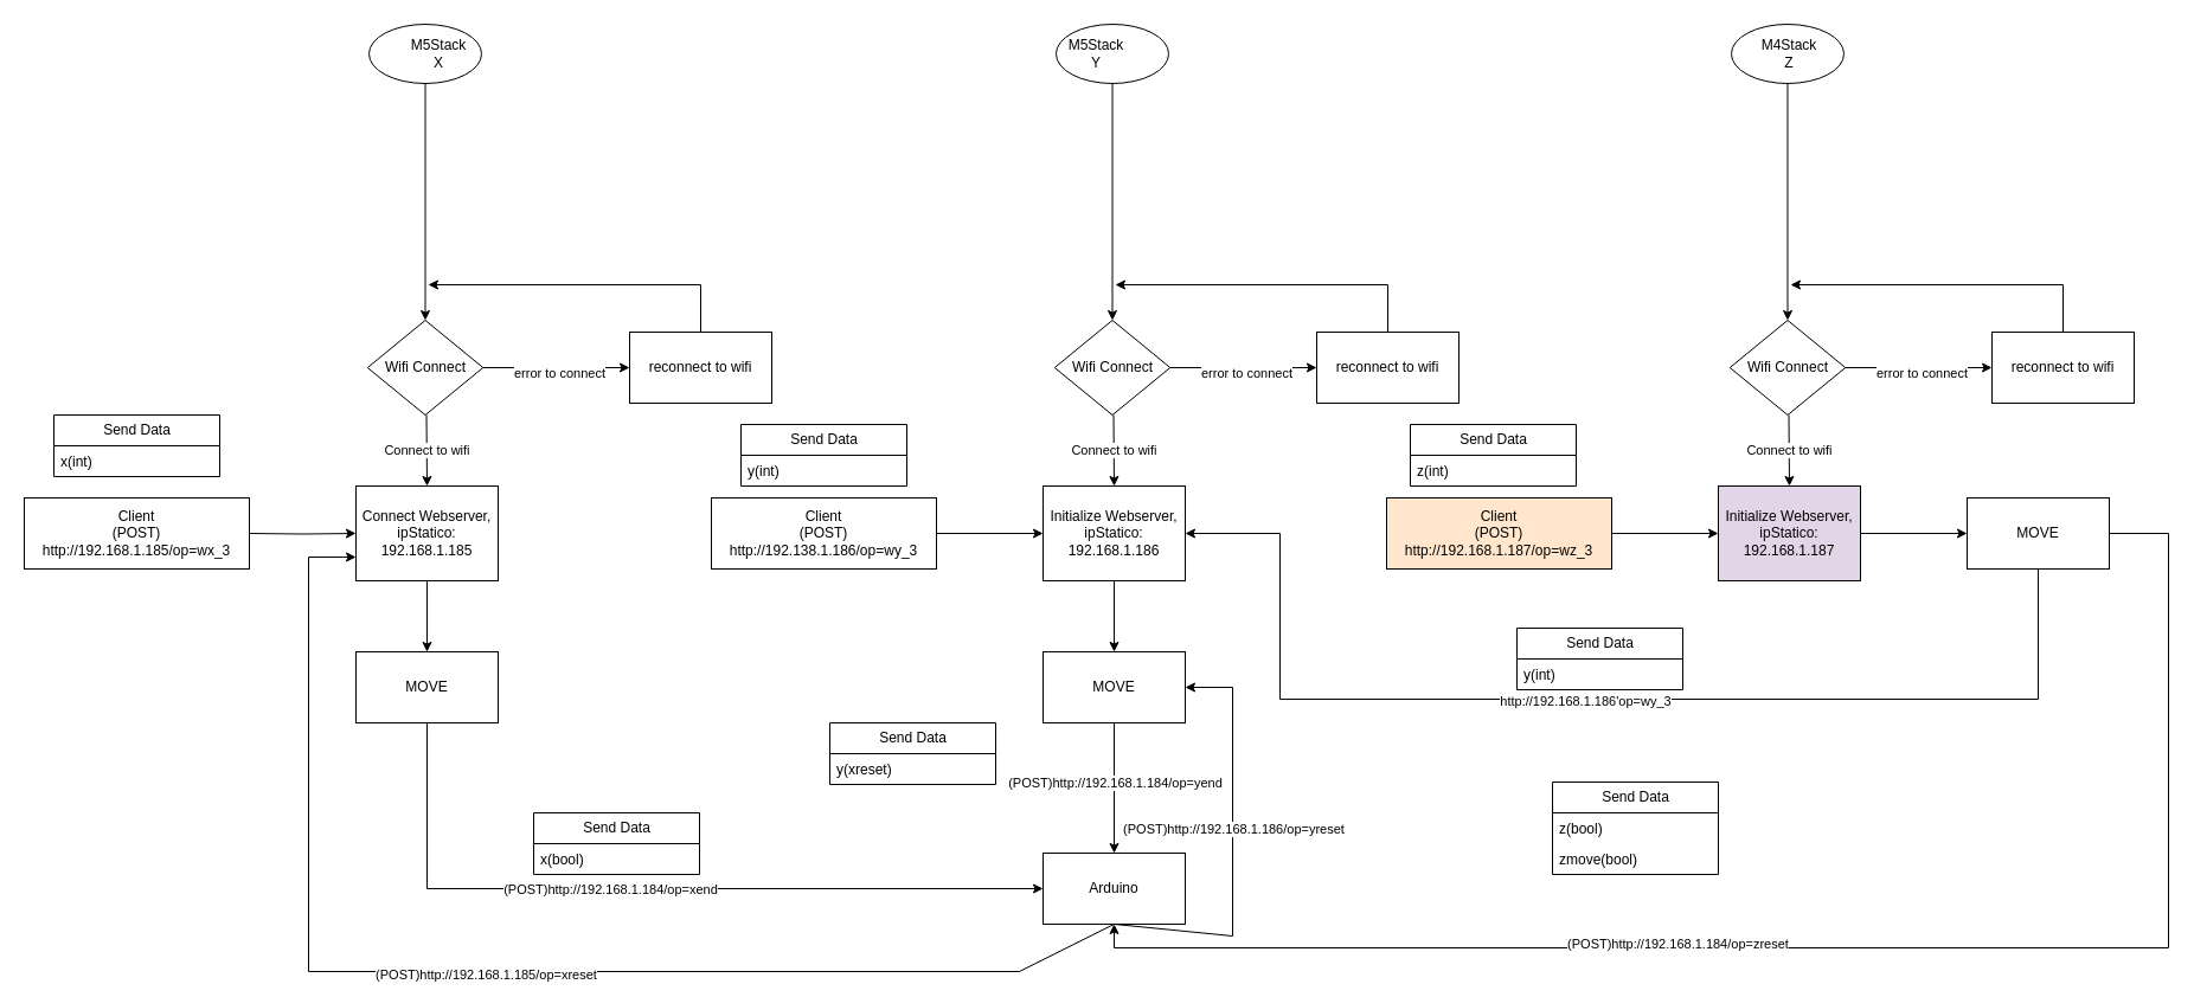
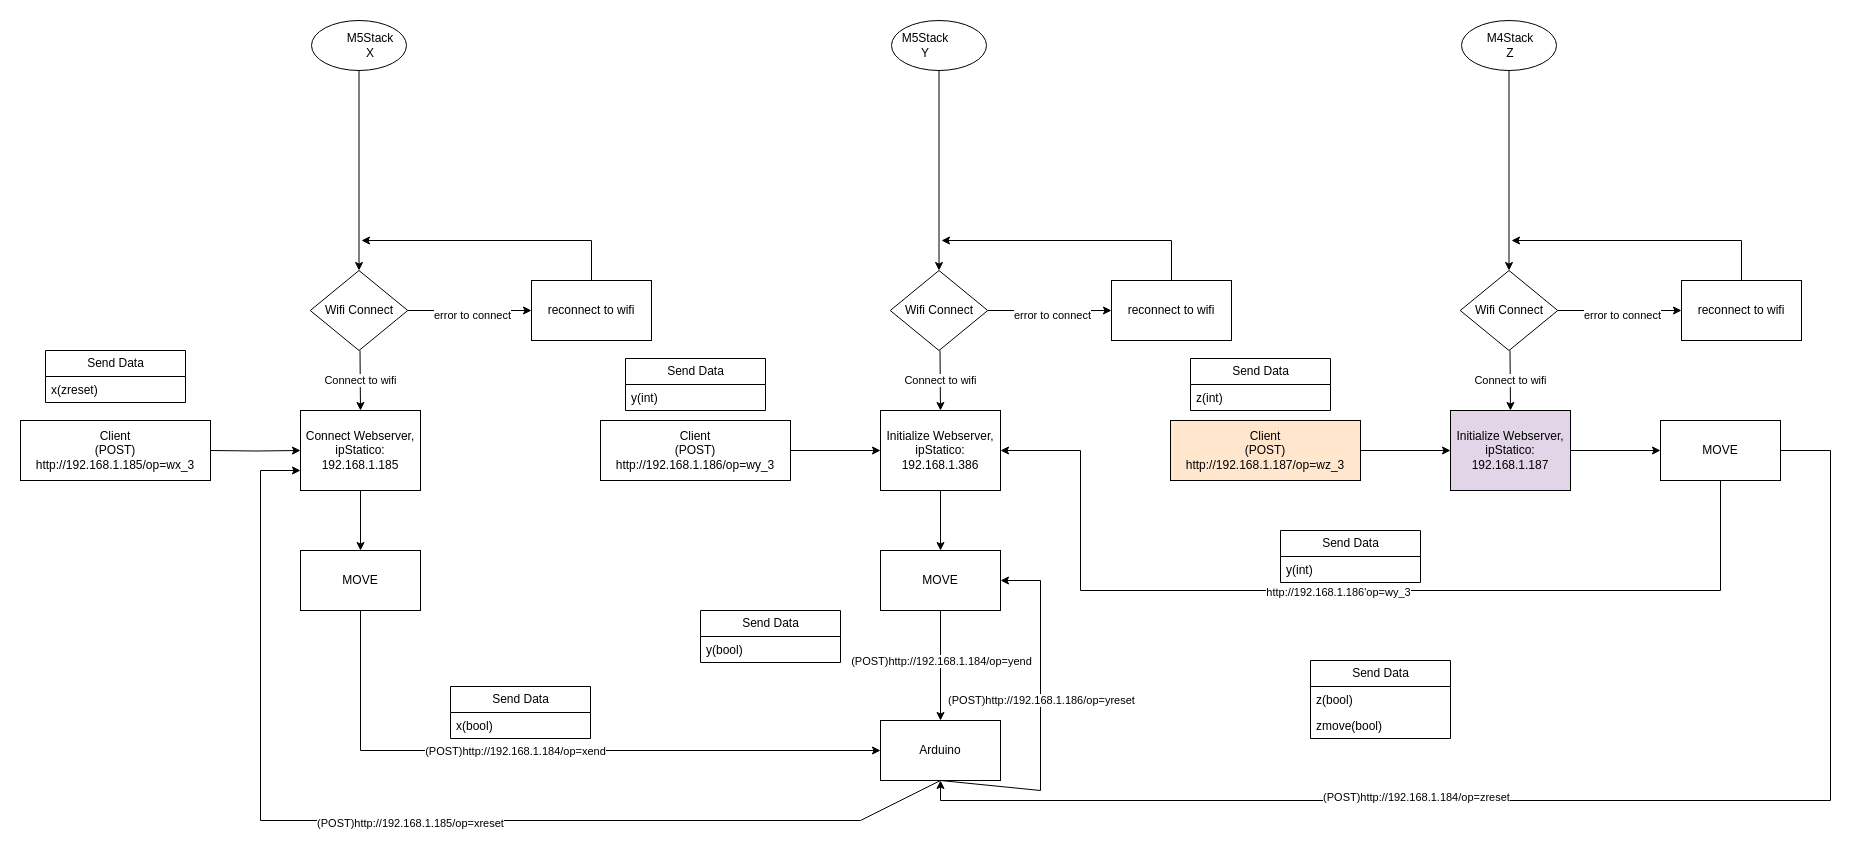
- <mxCell id="55" value="x(int)" style="text;strokeColor=none;fillColor=none;align=left;verticalAlign=top;spacingLeft=4;spacingRight=4;overflow=hidden;rotatable=0;points=[[0,0.5],[1,0.5]];portConstraint=eastwest;whiteSpace=wrap;html=1;" vertex="1" parent="54"><mxGeometry y="26" width="140" height="26" as="geometry" /></mxCell>
+ <mxCell id="55" value="x(zreset)" style="text;strokeColor=none;fillColor=none;align=left;verticalAlign=top;spacingLeft=4;spacingRight=4;overflow=hidden;rotatable=0;points=[[0,0.5],[1,0.5]];portConstraint=eastwest;whiteSpace=wrap;html=1;" vertex="1" parent="54"><mxGeometry y="26" width="140" height="26" as="geometry" /></mxCell>
- <mxCell id="47" value="&lt;div&gt;Client&lt;/div&gt;&lt;div&gt;(POST)&lt;br&gt;&lt;/div&gt;&lt;div&gt;http://192.138.1.186/op=wy_3&lt;/div&gt;" style="rounded=0;whiteSpace=wrap;html=1;" vertex="1" parent="1"><mxGeometry x="600" y="420" width="190" height="60" as="geometry" /></mxCell>
+ <mxCell id="47" value="&lt;div&gt;Client&lt;/div&gt;&lt;div&gt;(POST)&lt;br&gt;&lt;/div&gt;&lt;div&gt;http://192.168.1.186/op=wy_3&lt;/div&gt;" style="rounded=0;whiteSpace=wrap;html=1;" vertex="1" parent="1"><mxGeometry x="600" y="420" width="190" height="60" as="geometry" /></mxCell>
- <mxCell id="14" value="&lt;div&gt;Initialize Webserver,&lt;/div&gt;&lt;div&gt;ipStatico:&lt;/div&gt;&lt;div&gt;192.168.1.186&lt;/div&gt;" style="rounded=0;whiteSpace=wrap;html=1;" vertex="1" parent="1"><mxGeometry x="880" y="410" width="120" height="80" as="geometry" /></mxCell>
+ <mxCell id="14" value="&lt;div&gt;Initialize Webserver,&lt;/div&gt;&lt;div&gt;ipStatico:&lt;/div&gt;&lt;div&gt;192.168.1.386&lt;/div&gt;" style="rounded=0;whiteSpace=wrap;html=1;" vertex="1" parent="1"><mxGeometry x="880" y="410" width="120" height="80" as="geometry" /></mxCell>
- <mxCell id="61" value="y(xreset)" style="text;strokeColor=none;fillColor=none;align=left;verticalAlign=top;spacingLeft=4;spacingRight=4;overflow=hidden;rotatable=0;points=[[0,0.5],[1,0.5]];portConstraint=eastwest;whiteSpace=wrap;html=1;" vertex="1" parent="60"><mxGeometry y="26" width="140" height="26" as="geometry" /></mxCell>
+ <mxCell id="61" value="y(bool)" style="text;strokeColor=none;fillColor=none;align=left;verticalAlign=top;spacingLeft=4;spacingRight=4;overflow=hidden;rotatable=0;points=[[0,0.5],[1,0.5]];portConstraint=eastwest;whiteSpace=wrap;html=1;" vertex="1" parent="60"><mxGeometry y="26" width="140" height="26" as="geometry" /></mxCell>
